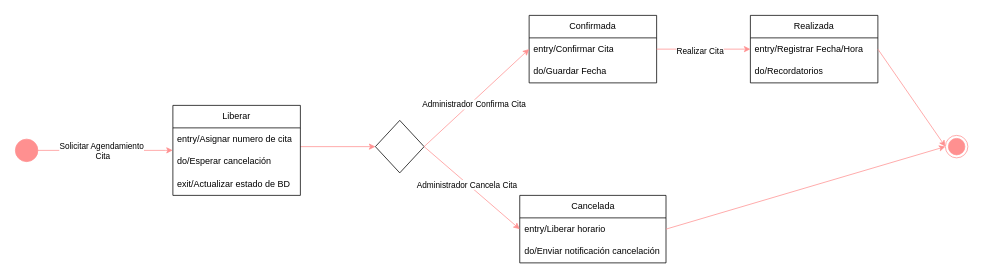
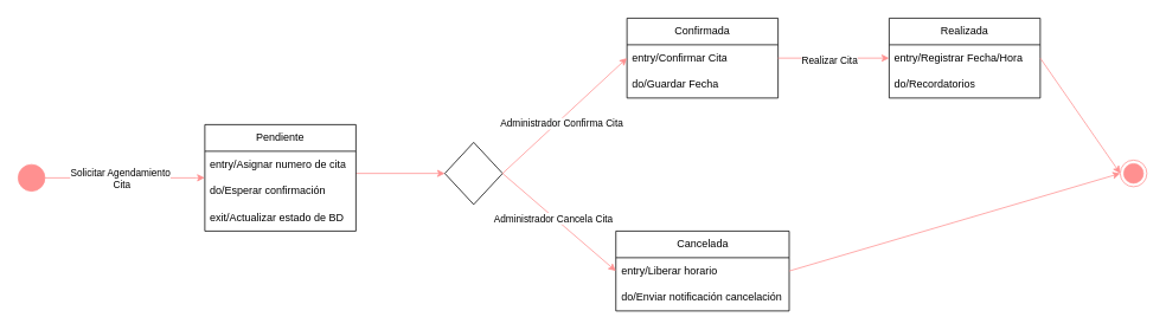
- <mxCell id="7" value="Liberar" style="swimlane;fontStyle=0;childLayout=stackLayout;horizontal=1;startSize=30;horizontalStack=0;resizeParent=1;resizeParentMax=0;resizeLast=0;collapsible=1;marginBottom=0;whiteSpace=wrap;html=1;" vertex="1" parent="1"><mxGeometry x="230" y="140" width="170" height="120" as="geometry" /></mxCell>
+ <mxCell id="7" value="Pendiente" style="swimlane;fontStyle=0;childLayout=stackLayout;horizontal=1;startSize=30;horizontalStack=0;resizeParent=1;resizeParentMax=0;resizeLast=0;collapsible=1;marginBottom=0;whiteSpace=wrap;html=1;" vertex="1" parent="1"><mxGeometry x="230" y="140" width="170" height="120" as="geometry" /></mxCell>
- <mxCell id="9" value="do/Esperar cancelación&amp;nbsp;" style="text;strokeColor=none;fillColor=none;align=left;verticalAlign=middle;spacingLeft=4;spacingRight=4;overflow=hidden;points=[[0,0.5],[1,0.5]];portConstraint=eastwest;rotatable=0;whiteSpace=wrap;html=1;" vertex="1" parent="7"><mxGeometry y="60" width="170" height="30" as="geometry" /></mxCell>
+ <mxCell id="9" value="do/Esperar confirmación&amp;nbsp;" style="text;strokeColor=none;fillColor=none;align=left;verticalAlign=middle;spacingLeft=4;spacingRight=4;overflow=hidden;points=[[0,0.5],[1,0.5]];portConstraint=eastwest;rotatable=0;whiteSpace=wrap;html=1;" vertex="1" parent="7"><mxGeometry y="60" width="170" height="30" as="geometry" /></mxCell>
